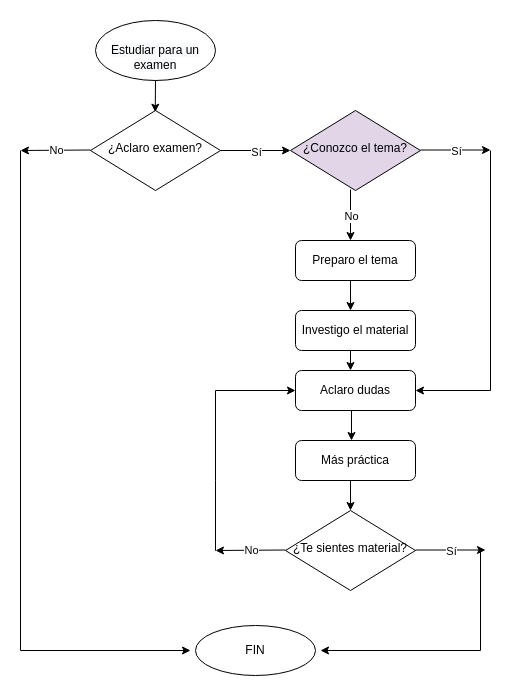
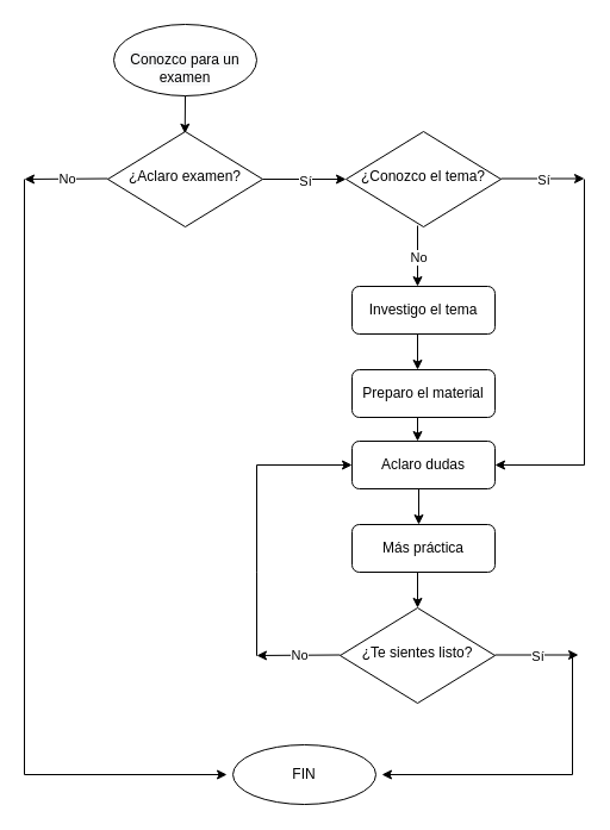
- <mxCell id="29" value="&lt;br&gt;&lt;span style=&quot;color: rgb(0, 0, 0); font-family: Helvetica; font-size: 12px; font-style: normal; font-variant-ligatures: normal; font-variant-caps: normal; font-weight: 400; letter-spacing: normal; orphans: 2; text-align: center; text-indent: 0px; text-transform: none; widows: 2; word-spacing: 0px; -webkit-text-stroke-width: 0px; background-color: rgb(248, 249, 250); text-decoration-thickness: initial; text-decoration-style: initial; text-decoration-color: initial; float: none; display: inline !important;&quot;&gt;Estudiar para un examen&lt;/span&gt;" style="ellipse;whiteSpace=wrap;html=1;" vertex="1" parent="1"><mxGeometry x="95" y="20" width="120" height="60" as="geometry" /></mxCell>
+ <mxCell id="29" value="&lt;br&gt;&lt;span style=&quot;color: rgb(0, 0, 0); font-family: Helvetica; font-size: 12px; font-style: normal; font-variant-ligatures: normal; font-variant-caps: normal; font-weight: 400; letter-spacing: normal; orphans: 2; text-align: center; text-indent: 0px; text-transform: none; widows: 2; word-spacing: 0px; -webkit-text-stroke-width: 0px; background-color: rgb(248, 249, 250); text-decoration-thickness: initial; text-decoration-style: initial; text-decoration-color: initial; float: none; display: inline !important;&quot;&gt;Conozco para un examen&lt;/span&gt;" style="ellipse;whiteSpace=wrap;html=1;" vertex="1" parent="1"><mxGeometry x="95" y="20" width="120" height="60" as="geometry" /></mxCell>
- <mxCell id="6" value="¿Conozco el tema?" style="rhombus;whiteSpace=wrap;html=1;shadow=0;fontFamily=Helvetica;fontSize=12;align=center;strokeWidth=1;spacing=6;spacingTop=-4;fillColor=#e1d5e7;" vertex="1" parent="1"><mxGeometry x="290" y="110" width="130" height="80" as="geometry" /></mxCell>
+ <mxCell id="6" value="¿Conozco el tema?" style="rhombus;whiteSpace=wrap;html=1;shadow=0;fontFamily=Helvetica;fontSize=12;align=center;strokeWidth=1;spacing=6;spacingTop=-4;" vertex="1" parent="1"><mxGeometry x="290" y="110" width="130" height="80" as="geometry" /></mxCell>
- <mxCell id="3" value="Preparo el tema" style="rounded=1;whiteSpace=wrap;html=1;fontSize=12;glass=0;strokeWidth=1;shadow=0;" parent="1" vertex="1"><mxGeometry x="295" y="240" width="120" height="40" as="geometry" /></mxCell>
+ <mxCell id="3" value="Investigo el tema" style="rounded=1;whiteSpace=wrap;html=1;fontSize=12;glass=0;strokeWidth=1;shadow=0;" parent="1" vertex="1"><mxGeometry x="295" y="240" width="120" height="40" as="geometry" /></mxCell>
- <mxCell id="15" value="Investigo el material" style="rounded=1;whiteSpace=wrap;html=1;fontSize=12;glass=0;strokeWidth=1;shadow=0;" vertex="1" parent="1"><mxGeometry x="295" y="310" width="120" height="40" as="geometry" /></mxCell>
+ <mxCell id="15" value="Preparo el material" style="rounded=1;whiteSpace=wrap;html=1;fontSize=12;glass=0;strokeWidth=1;shadow=0;" vertex="1" parent="1"><mxGeometry x="295" y="310" width="120" height="40" as="geometry" /></mxCell>
- <mxCell id="18" value="¿Te sientes material?" style="rhombus;whiteSpace=wrap;html=1;shadow=0;fontFamily=Helvetica;fontSize=12;align=center;strokeWidth=1;spacing=6;spacingTop=-4;" vertex="1" parent="1"><mxGeometry x="285" y="510" width="130" height="80" as="geometry" /></mxCell>
+ <mxCell id="18" value="¿Te sientes listo?" style="rhombus;whiteSpace=wrap;html=1;shadow=0;fontFamily=Helvetica;fontSize=12;align=center;strokeWidth=1;spacing=6;spacingTop=-4;" vertex="1" parent="1"><mxGeometry x="285" y="510" width="130" height="80" as="geometry" /></mxCell>
